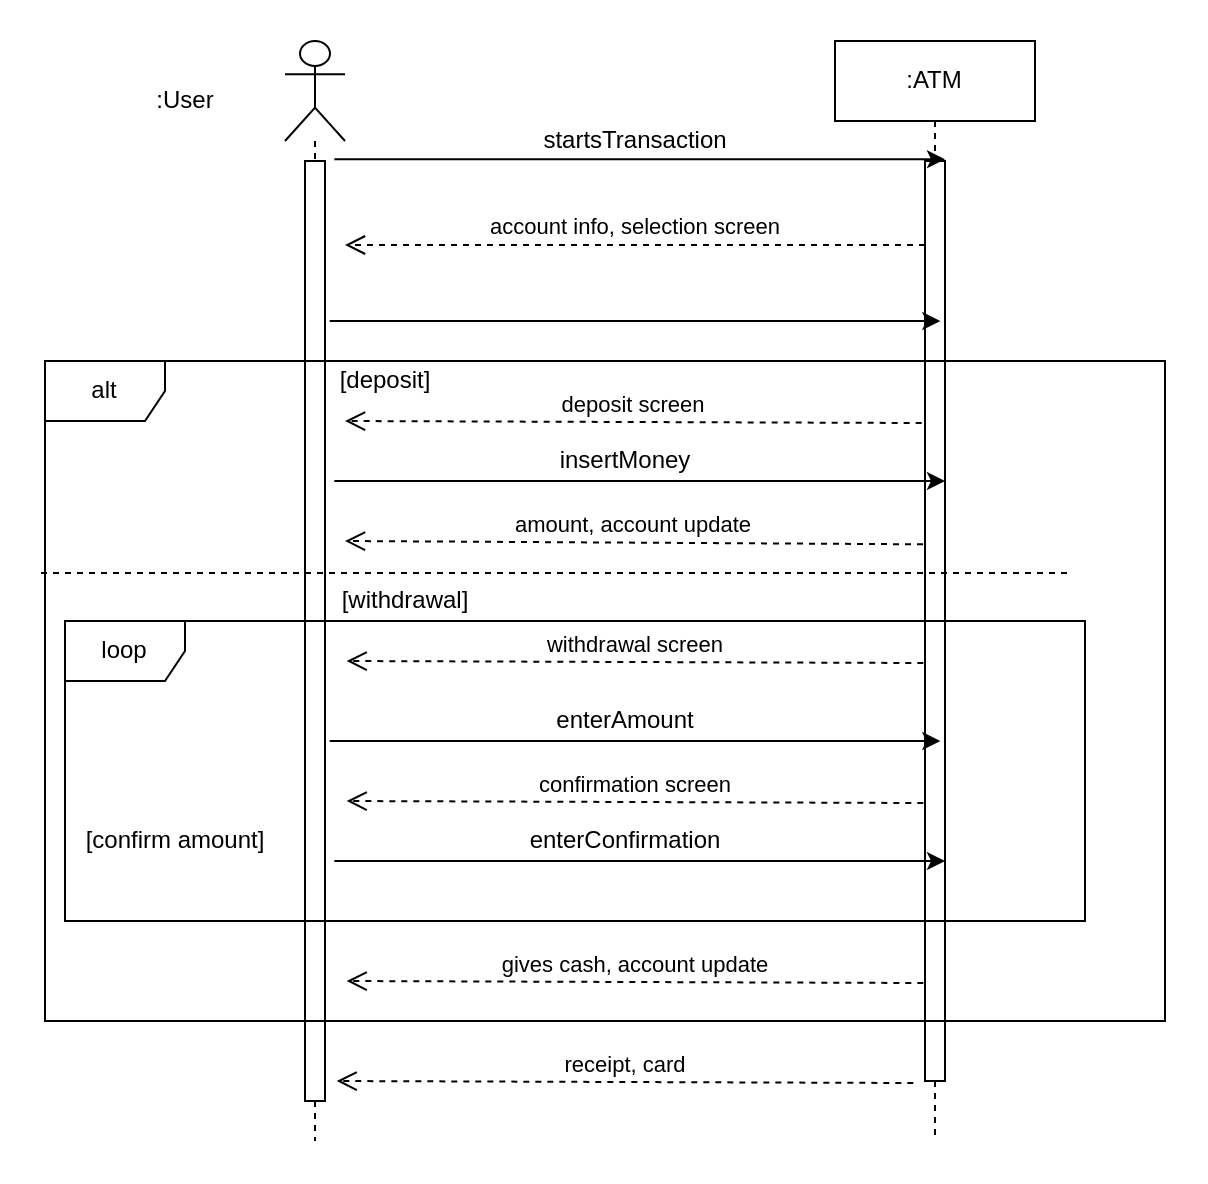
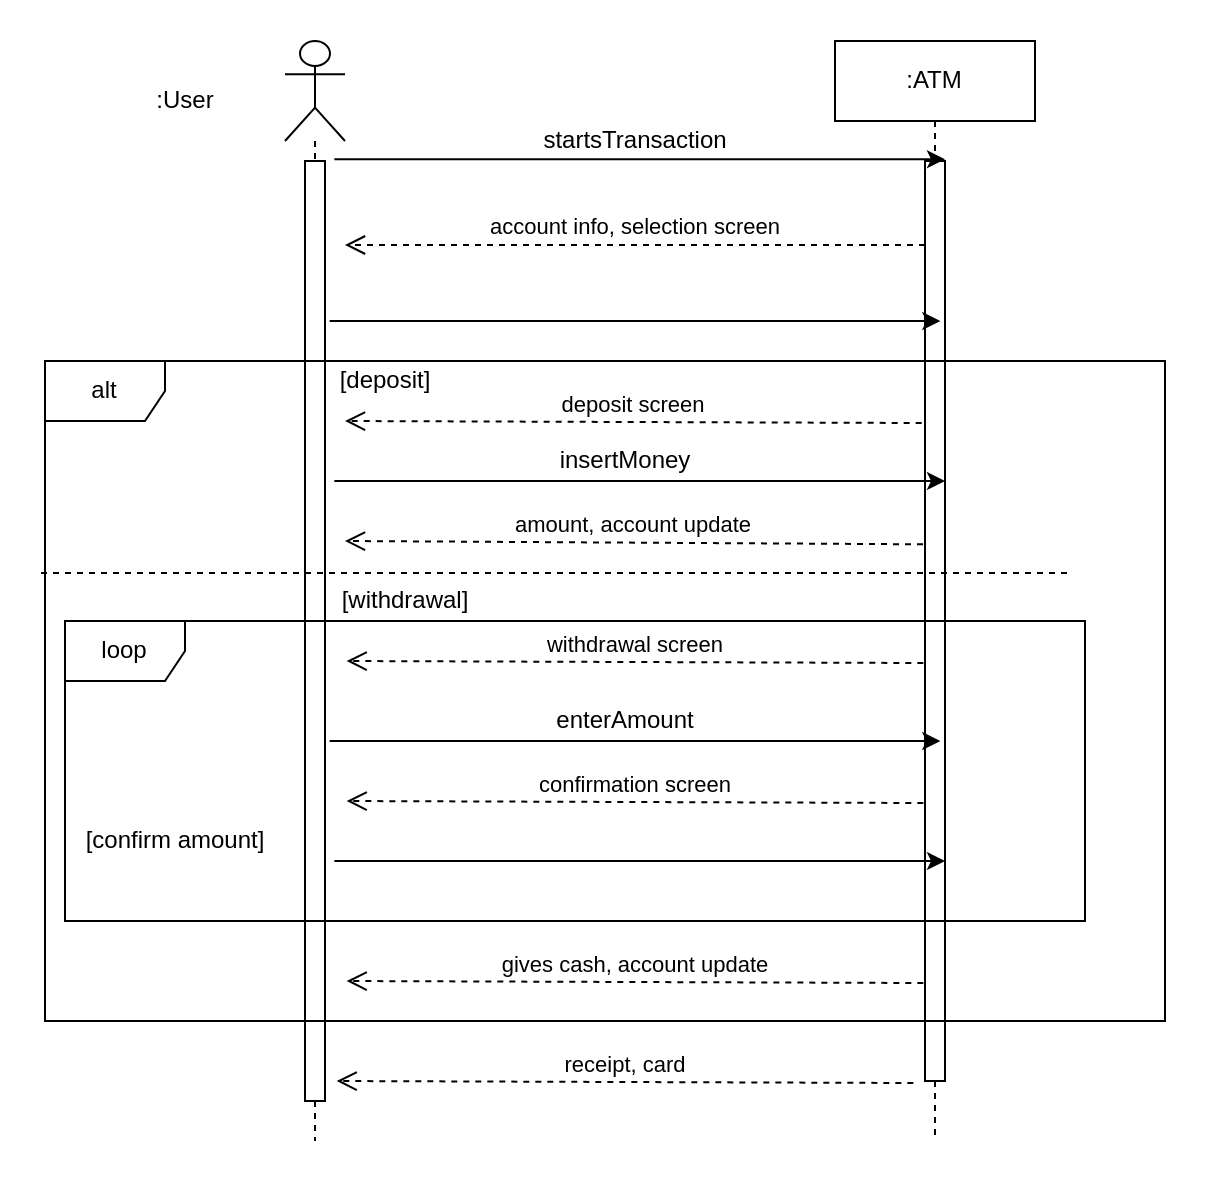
- <mxCell id="26" value="enterConfirmation" style="text;html=1;align=center;verticalAlign=middle;resizable=0;points=[];autosize=1;strokeColor=none;" parent="1" vertex="1"><mxGeometry x="257" y="410" width="110" height="20" as="geometry" /></mxCell>
